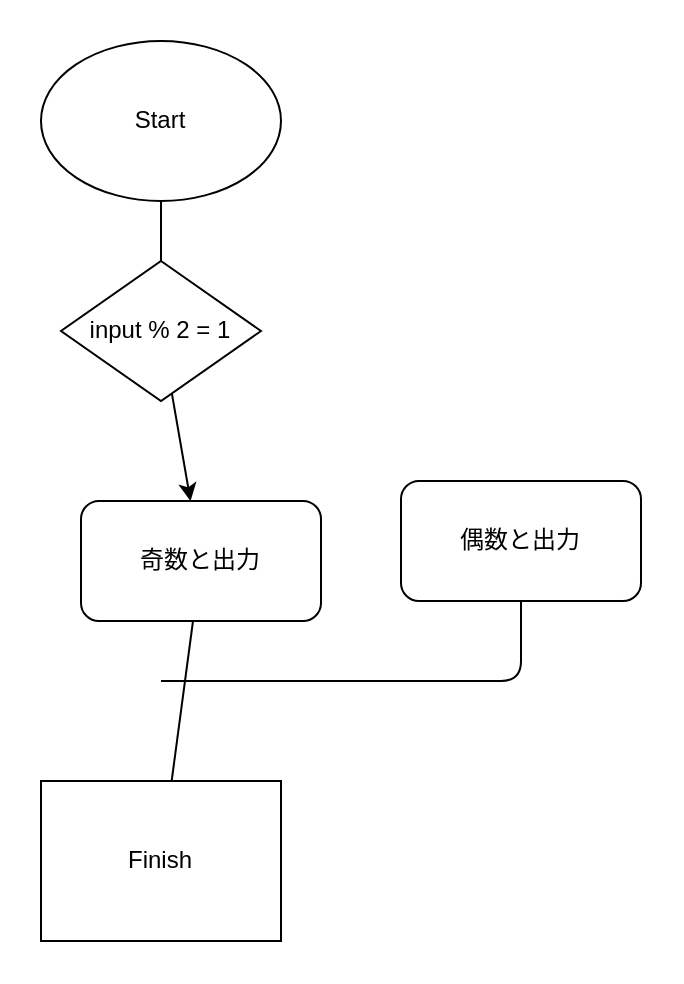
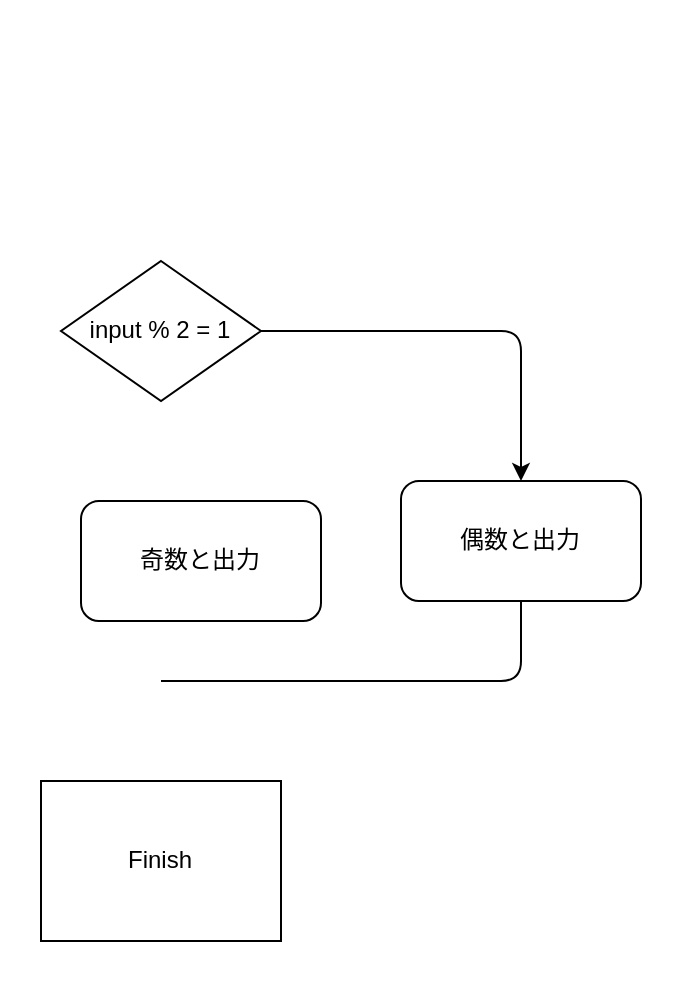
- <mxCell id="3" value="Start" style="ellipse;whiteSpace=wrap;html=1;" parent="1" vertex="1"><mxGeometry x="20" y="20" width="120" height="80" as="geometry" /></mxCell>
- <mxCell id="2" value="" style="edgeStyle=none;html=1;endArrow=none;endFill=0;" parent="1" source="3" target="7" edge="1"><mxGeometry relative="1" as="geometry" /></mxCell>
+ <mxCell id="6" value="" style="edgeStyle=none;html=1;" parent="1" source="7" target="11" edge="1"><mxGeometry relative="1" as="geometry"><Array as="points"><mxPoint x="260" y="165" /></Array></mxGeometry></mxCell>
- <mxCell id="5" value="" style="edgeStyle=none;html=1;" parent="1" source="7" target="9" edge="1"><mxGeometry relative="1" as="geometry" /></mxCell>
- <mxCell id="8" value="" style="edgeStyle=none;html=1;endArrow=none;endFill=0;" parent="1" source="9" target="4" edge="1"><mxGeometry relative="1" as="geometry" /></mxCell>
